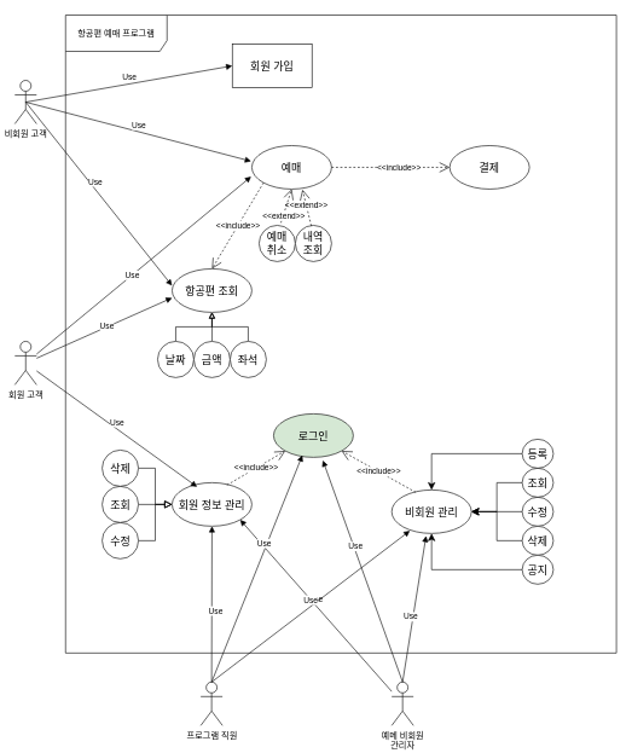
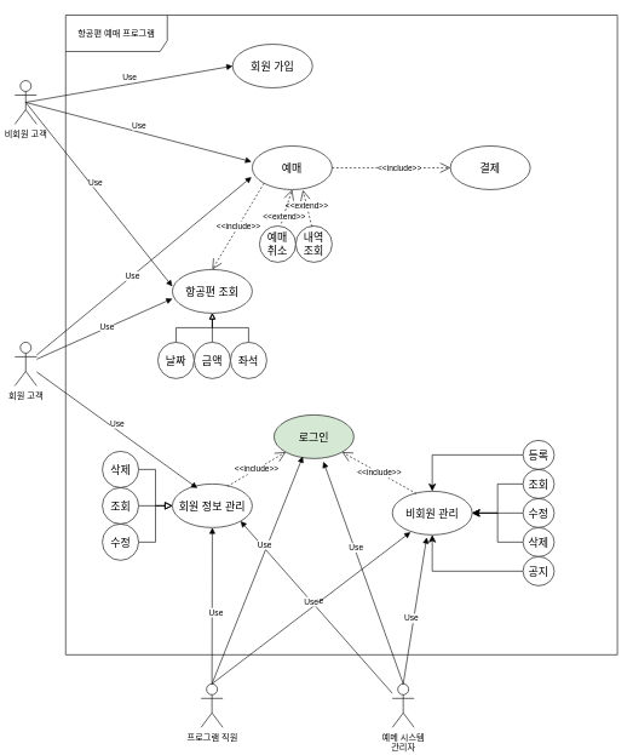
- <mxCell id="35" value="&lt;font style=&quot;font-size: 15px;&quot;&gt;회원 가입&lt;/font&gt;" style="whiteSpace=wrap;html=1;rounded=0;" parent="1" vertex="1"><mxGeometry x="320" y="60" width="110" height="60" as="geometry" /></mxCell>
+ <mxCell id="35" value="&lt;font style=&quot;font-size: 15px;&quot;&gt;회원 가입&lt;/font&gt;" style="ellipse;whiteSpace=wrap;html=1;" parent="1" vertex="1"><mxGeometry x="320" y="60" width="110" height="60" as="geometry" /></mxCell>
- <mxCell id="14" value="예메 비회원&lt;br&gt;&lt;div&gt;관리자&lt;/div&gt;" style="shape=umlActor;verticalLabelPosition=bottom;verticalAlign=top;html=1;" parent="1" vertex="1"><mxGeometry x="540" y="940" width="30" height="60" as="geometry" /></mxCell>
+ <mxCell id="14" value="예메 시스템&lt;br&gt;&lt;div&gt;관리자&lt;/div&gt;" style="shape=umlActor;verticalLabelPosition=bottom;verticalAlign=top;html=1;" parent="1" vertex="1"><mxGeometry x="540" y="940" width="30" height="60" as="geometry" /></mxCell>
